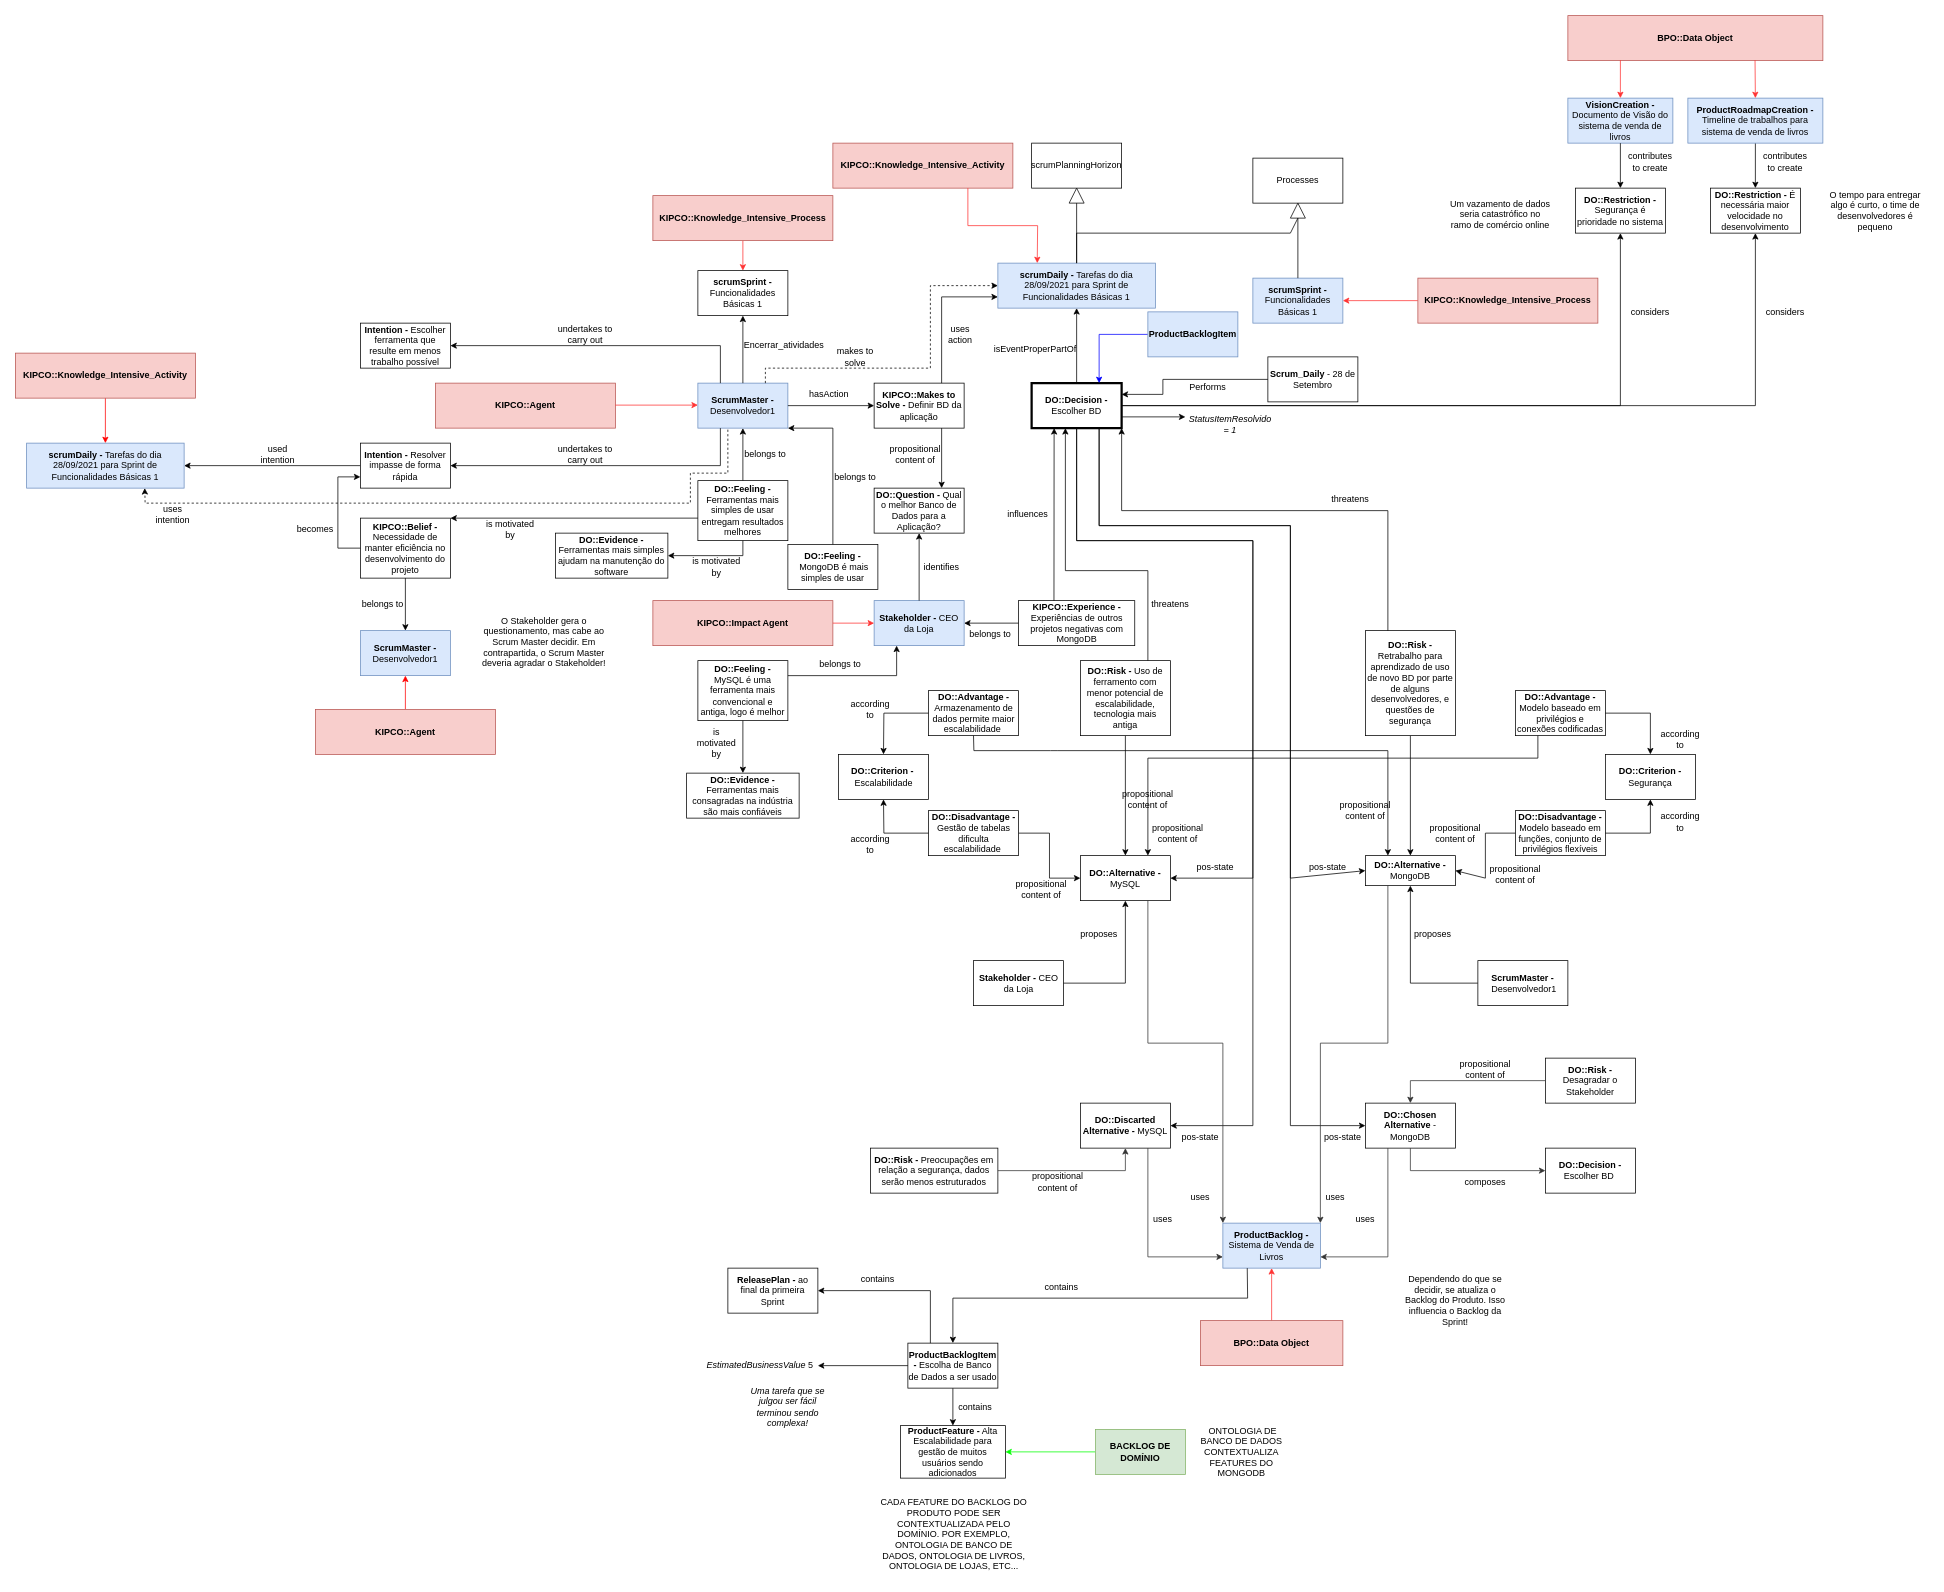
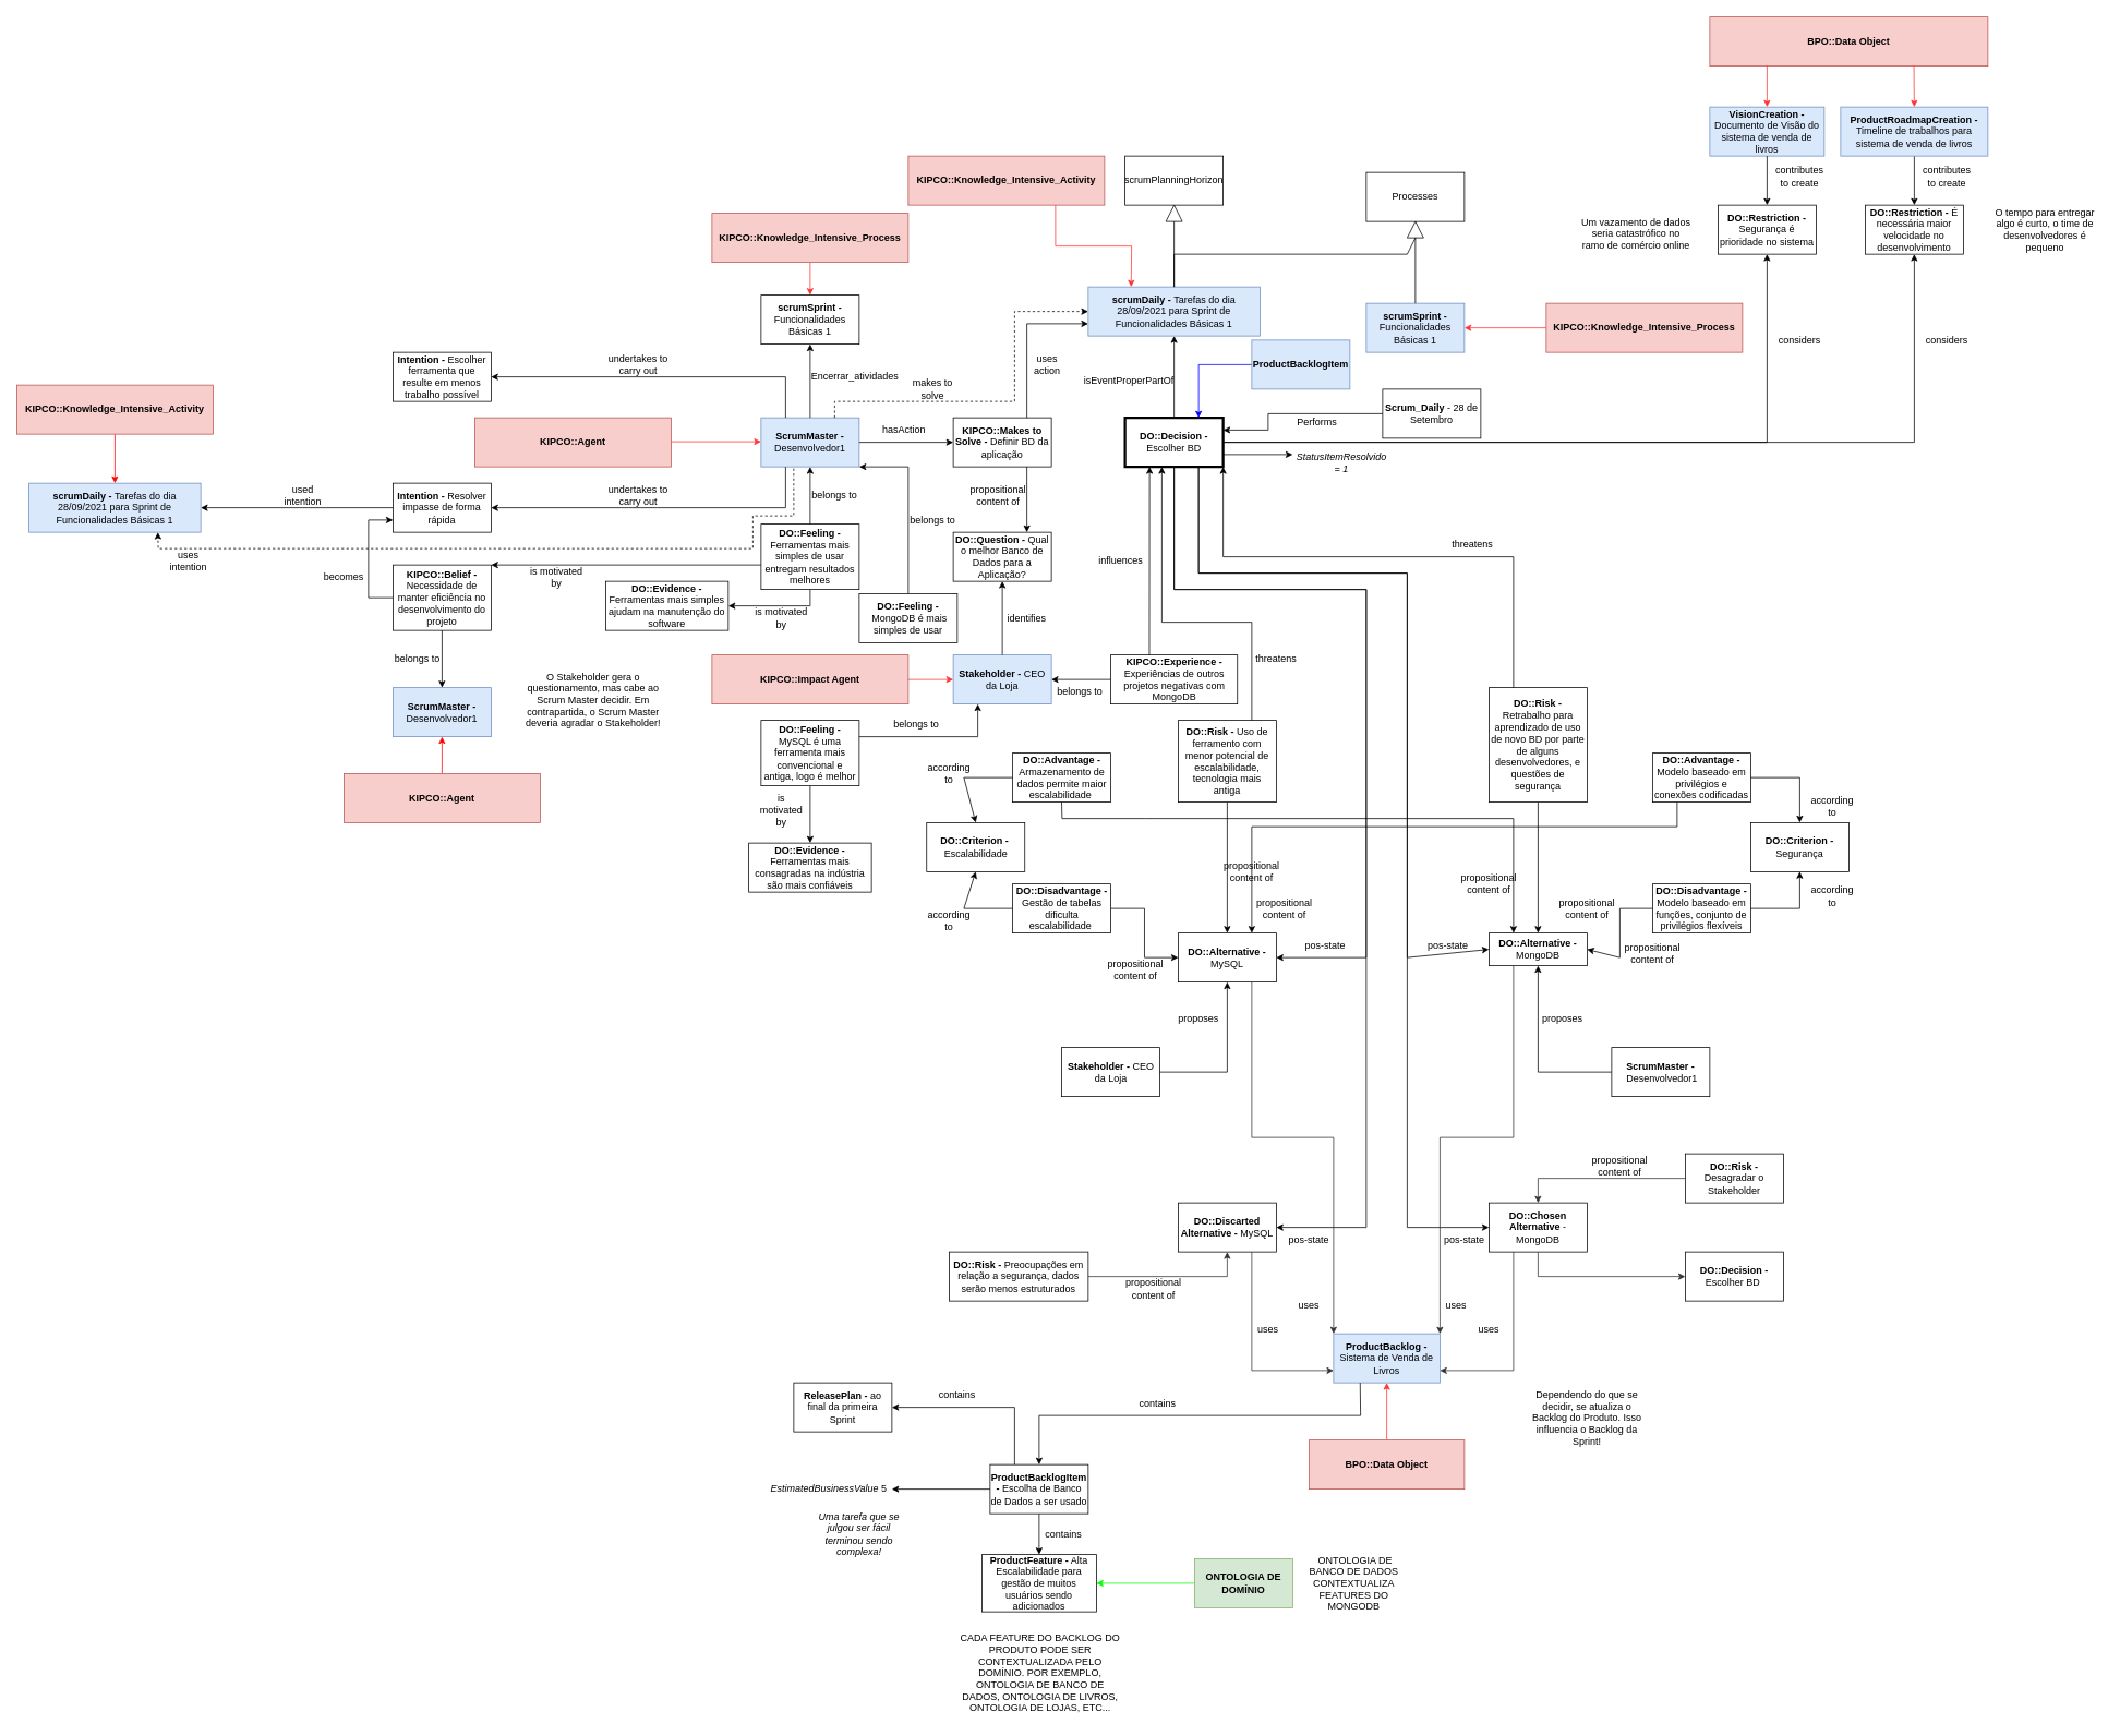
- <mxCell id="81" value="&lt;b&gt;DO::Criterion -&amp;nbsp;&lt;/b&gt; Escalabilidade" style="rounded=0;whiteSpace=wrap;html=1;" parent="1" vertex="1"><mxGeometry x="1117.5" y="1005" width="120" height="60" as="geometry" /></mxCell>
+ <mxCell id="81" value="&lt;b&gt;DO::Criterion -&amp;nbsp;&lt;/b&gt; Escalabilidade" style="rounded=0;whiteSpace=wrap;html=1;" parent="1" vertex="1"><mxGeometry x="1132.5" y="1005" width="120" height="60" as="geometry" /></mxCell>
- <mxCell id="132" value="composes" style="text;html=1;strokeColor=none;fillColor=none;align=center;verticalAlign=middle;whiteSpace=wrap;rounded=0;" parent="1" vertex="1"><mxGeometry x="1950" y="1560" width="60" height="30" as="geometry" /></mxCell>
- <mxCell id="180" value="&lt;b&gt;BACKLOG DE DOMÍNIO&lt;/b&gt;" style="rounded=0;whiteSpace=wrap;html=1;strokeWidth=1;fillColor=#d5e8d4;strokeColor=#82b366;" parent="1" vertex="1"><mxGeometry x="1460" y="1905" width="120" height="60" as="geometry" /></mxCell>
+ <mxCell id="180" value="&lt;b&gt;ONTOLOGIA DE DOMÍNIO&lt;/b&gt;" style="rounded=0;whiteSpace=wrap;html=1;strokeWidth=1;fillColor=#d5e8d4;strokeColor=#82b366;" parent="1" vertex="1"><mxGeometry x="1460" y="1905" width="120" height="60" as="geometry" /></mxCell>
